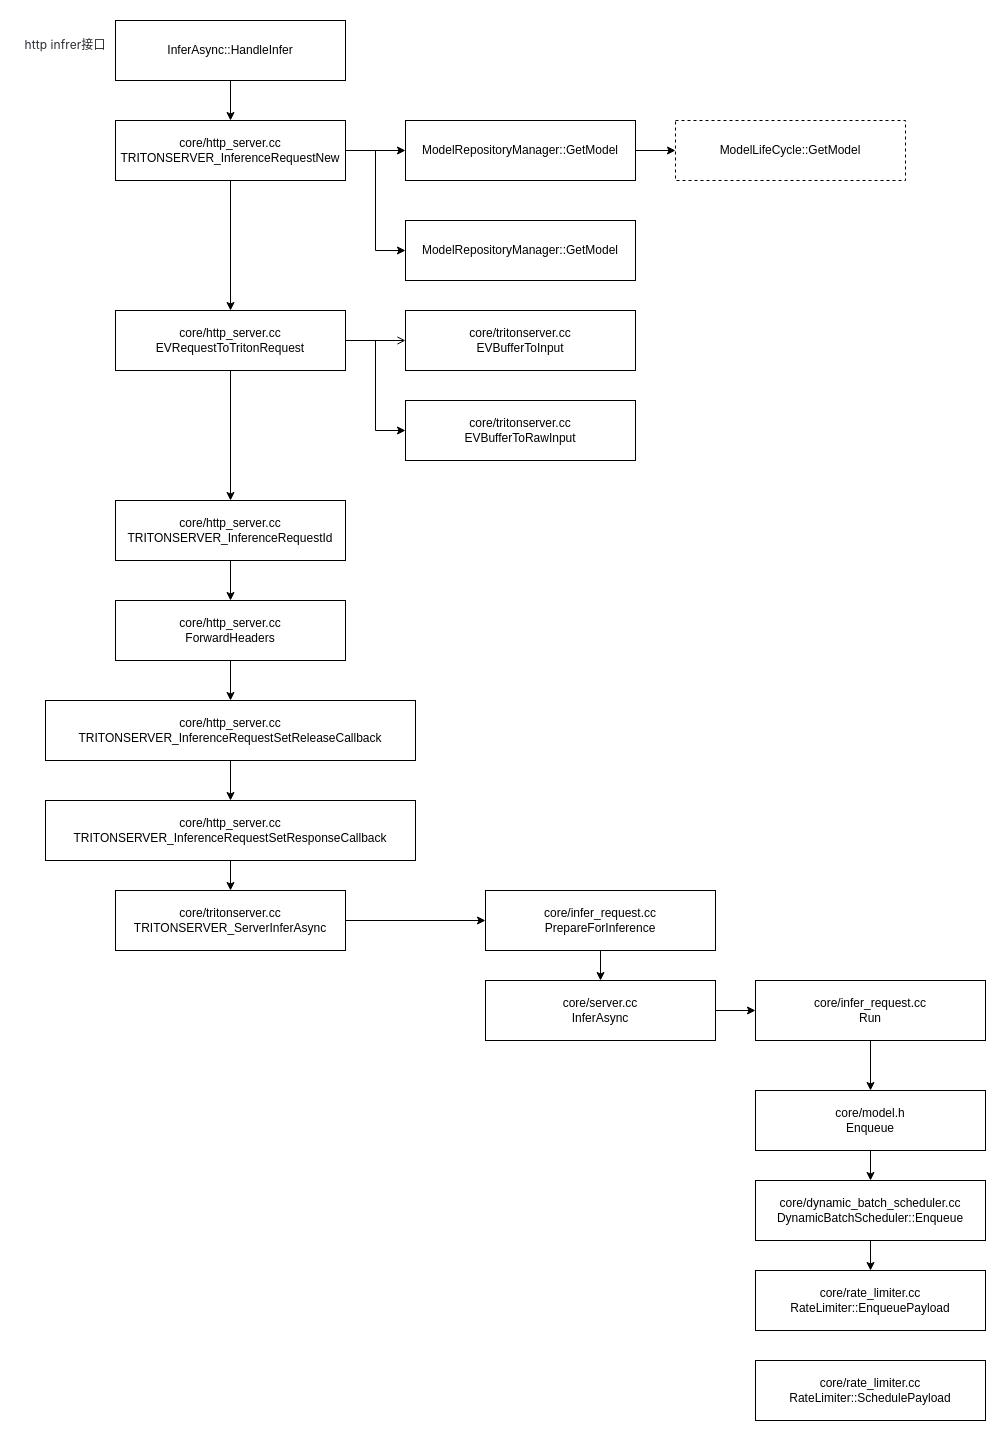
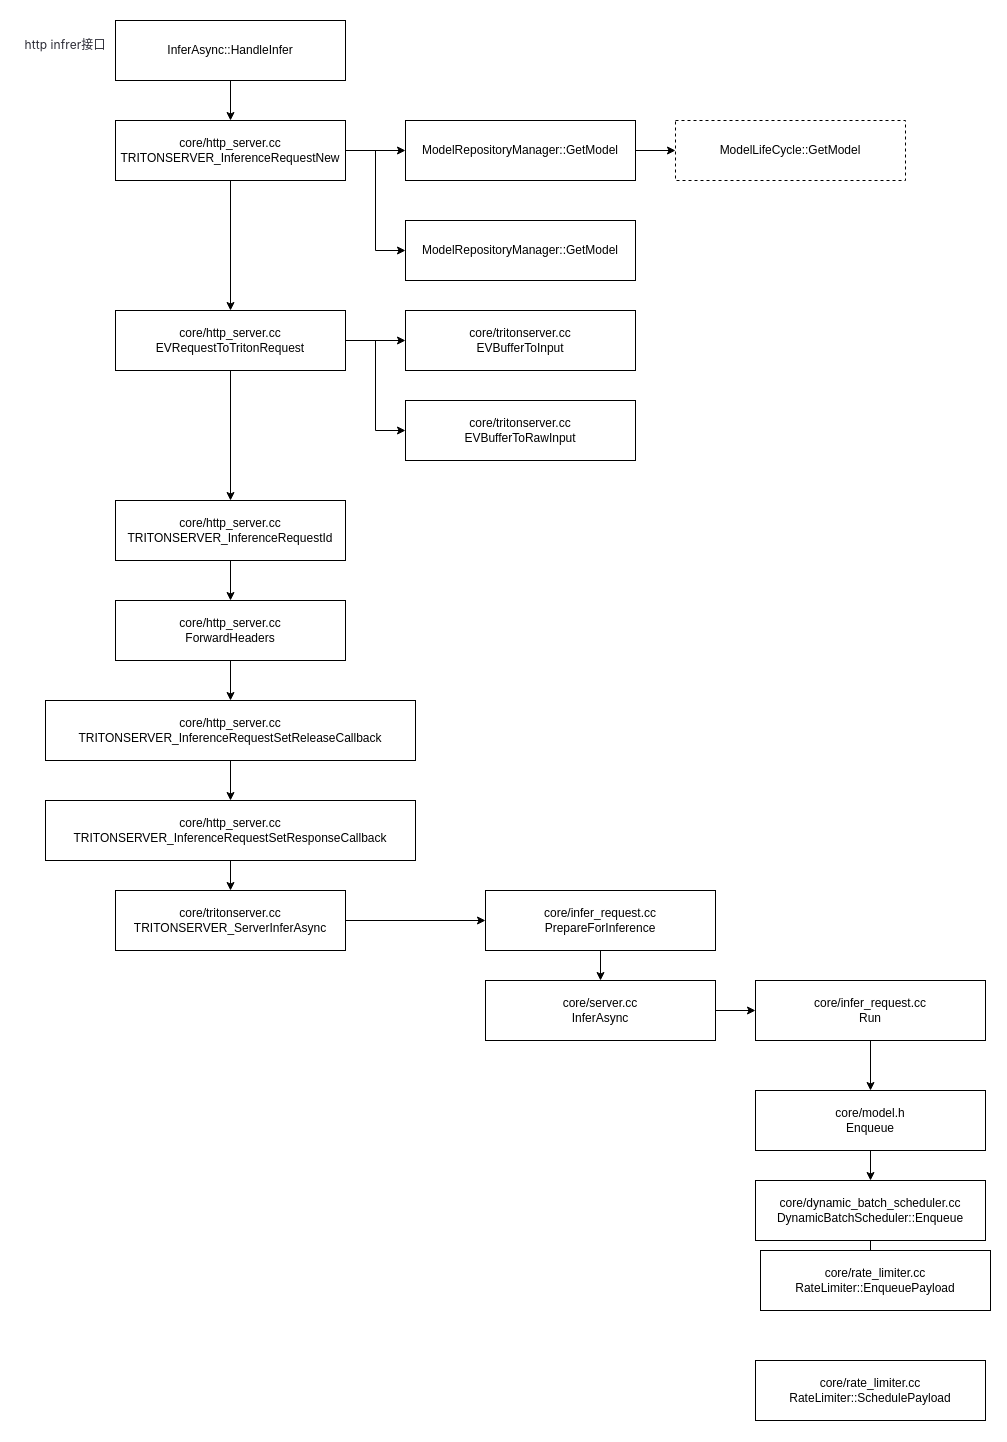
- <mxCell id="13" style="edgeStyle=orthogonalEdgeStyle;rounded=0;orthogonalLoop=1;jettySize=auto;html=1;exitX=1;exitY=0.5;exitDx=0;exitDy=0;endArrow=open;" edge="1" parent="1" source="16" target="17"><mxGeometry relative="1" as="geometry" /></mxCell>
+ <mxCell id="13" style="edgeStyle=orthogonalEdgeStyle;rounded=0;orthogonalLoop=1;jettySize=auto;html=1;exitX=1;exitY=0.5;exitDx=0;exitDy=0;" edge="1" parent="1" source="16" target="17"><mxGeometry relative="1" as="geometry" /></mxCell>
- <mxCell id="39" value="&lt;div&gt;core/rate_limiter.cc&lt;/div&gt;&lt;div&gt;RateLimiter::EnqueuePayload&lt;/div&gt;" style="rounded=0;whiteSpace=wrap;html=1;" vertex="1" parent="1"><mxGeometry x="755" y="1270" width="230" height="60" as="geometry" /></mxCell>
+ <mxCell id="39" value="&lt;div&gt;core/rate_limiter.cc&lt;/div&gt;&lt;div&gt;RateLimiter::EnqueuePayload&lt;/div&gt;" style="rounded=0;whiteSpace=wrap;html=1;" vertex="1" parent="1"><mxGeometry x="760" y="1250" width="230" height="60" as="geometry" /></mxCell>
